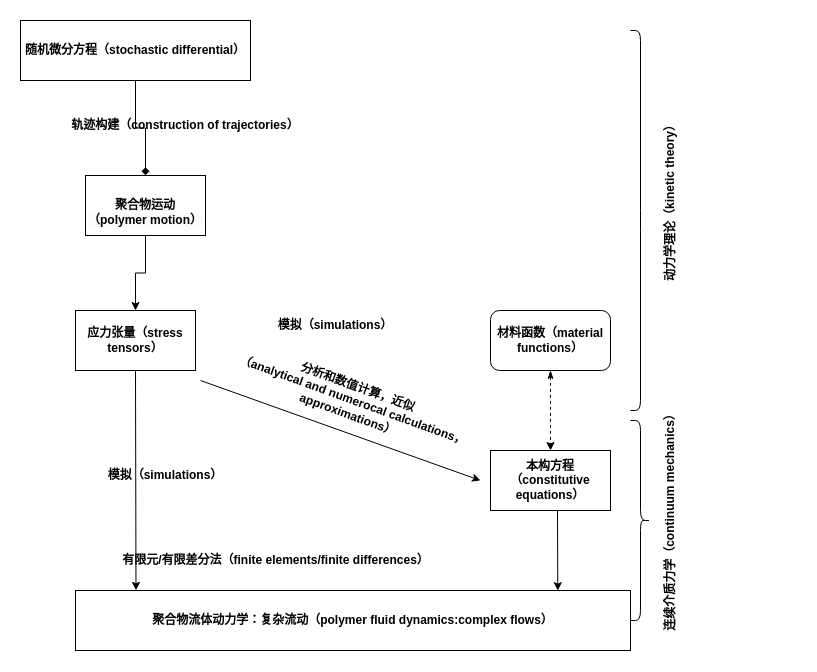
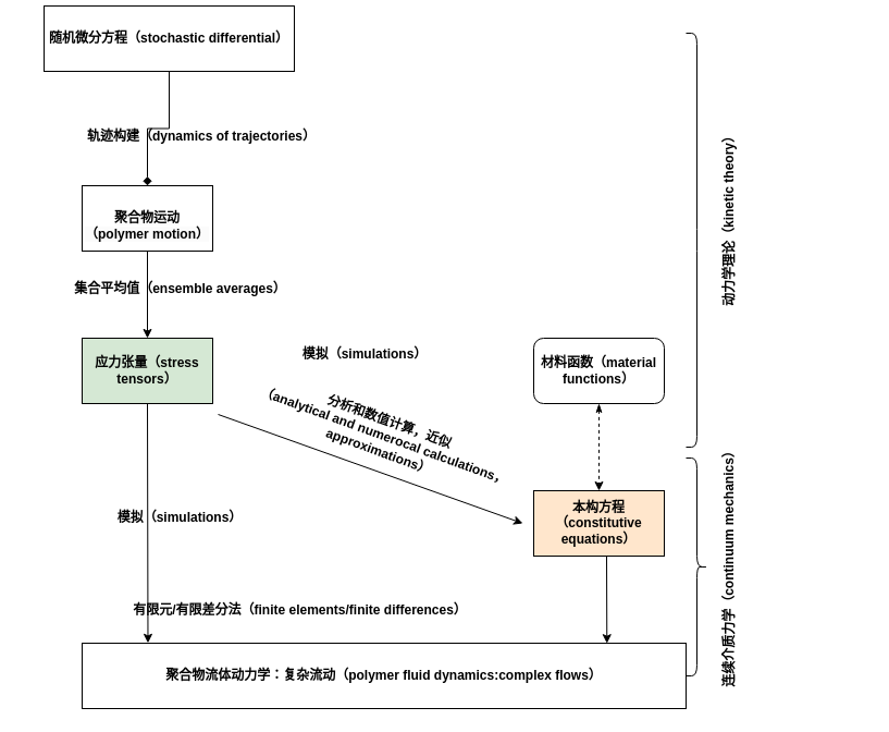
- <mxCell id="3" value="&lt;b&gt;随机微分方程（stochastic differential）&lt;/b&gt;" style="rounded=0;whiteSpace=wrap;html=1;" vertex="1" parent="1"><mxGeometry x="20" width="230" height="60" as="geometry" y="20" /></mxCell>
+ <mxCell id="3" value="&lt;b&gt;随机微分方程（stochastic differential）&lt;/b&gt;" style="rounded=0;whiteSpace=wrap;html=1;" vertex="1" parent="1"><mxGeometry x="40" y="5" width="230" height="60" as="geometry" /></mxCell>
- <mxCell id="13" value="&lt;b&gt;轨迹构建（construction of trajectories）&lt;/b&gt;" style="text;html=1;strokeColor=none;fillColor=none;align=center;verticalAlign=middle;whiteSpace=wrap;rounded=0;" vertex="1" parent="1"><mxGeometry x="60" y="110" width="250" height="30" as="geometry" /></mxCell>
+ <mxCell id="13" value="&lt;b&gt;轨迹构建（dynamics of trajectories）&lt;/b&gt;" style="text;html=1;strokeColor=none;fillColor=none;align=center;verticalAlign=middle;whiteSpace=wrap;rounded=0;" vertex="1" parent="1"><mxGeometry x="60" y="110" width="250" height="30" as="geometry" /></mxCell>
- <mxCell id="6" value="&lt;b&gt;&lt;br&gt;&lt;span style=&quot;color: rgb(0, 0, 0); font-family: Helvetica; font-size: 12px; font-style: normal; font-variant-ligatures: normal; font-variant-caps: normal; letter-spacing: normal; orphans: 2; text-align: center; text-indent: 0px; text-transform: none; widows: 2; word-spacing: 0px; -webkit-text-stroke-width: 0px; background-color: rgb(251, 251, 251); text-decoration-thickness: initial; text-decoration-style: initial; text-decoration-color: initial; float: none; display: inline !important;&quot;&gt;聚合物运动（polymer motion）&lt;/span&gt;&lt;br&gt;&lt;/b&gt;" style="whiteSpace=wrap;html=1;rounded=0;" vertex="1" parent="1"><mxGeometry x="85" y="175" width="120" height="60" as="geometry" /></mxCell>
+ <mxCell id="6" value="&lt;b&gt;&lt;br&gt;&lt;span style=&quot;color: rgb(0, 0, 0); font-family: Helvetica; font-size: 12px; font-style: normal; font-variant-ligatures: normal; font-variant-caps: normal; letter-spacing: normal; orphans: 2; text-align: center; text-indent: 0px; text-transform: none; widows: 2; word-spacing: 0px; -webkit-text-stroke-width: 0px; background-color: rgb(251, 251, 251); text-decoration-thickness: initial; text-decoration-style: initial; text-decoration-color: initial; float: none; display: inline !important;&quot;&gt;聚合物运动（polymer motion）&lt;/span&gt;&lt;br&gt;&lt;/b&gt;" style="whiteSpace=wrap;html=1;rounded=0;" vertex="1" parent="1"><mxGeometry x="75" y="170" width="120" height="60" as="geometry" /></mxCell>
+ <mxCell id="14" value="&lt;b&gt;集合平均值（ensemble averages）&lt;/b&gt;" style="text;html=1;align=center;verticalAlign=middle;resizable=0;points=[];autosize=1;strokeColor=none;fillColor=none;" vertex="1" parent="1"><mxGeometry x="55" y="250" width="220" height="30" as="geometry" /></mxCell>
- <mxCell id="4" value="&lt;b&gt;应力张量（stress tensors）&lt;/b&gt;" style="whiteSpace=wrap;html=1;rounded=0;" vertex="1" parent="1"><mxGeometry x="75" y="310" width="120" height="60" as="geometry" /></mxCell>
+ <mxCell id="4" value="&lt;b&gt;应力张量（stress tensors）&lt;/b&gt;" style="whiteSpace=wrap;html=1;rounded=0;fillColor=#d5e8d4;" vertex="1" parent="1"><mxGeometry x="75" y="310" width="120" height="60" as="geometry" /></mxCell>
- <mxCell id="10" value="&lt;b&gt;本构方程（constitutive equations）&lt;/b&gt;" style="whiteSpace=wrap;html=1;rounded=0;" vertex="1" parent="1"><mxGeometry x="490" y="450" width="120" height="60" as="geometry" /></mxCell>
+ <mxCell id="10" value="&lt;b&gt;本构方程（constitutive equations）&lt;/b&gt;" style="whiteSpace=wrap;html=1;rounded=0;fillColor=#ffe6cc;" vertex="1" parent="1"><mxGeometry x="490" y="450" width="120" height="60" as="geometry" /></mxCell>
